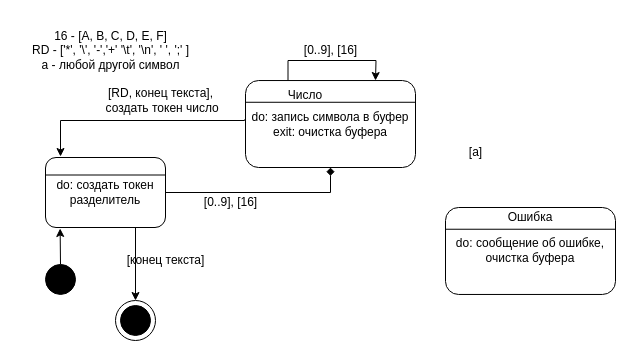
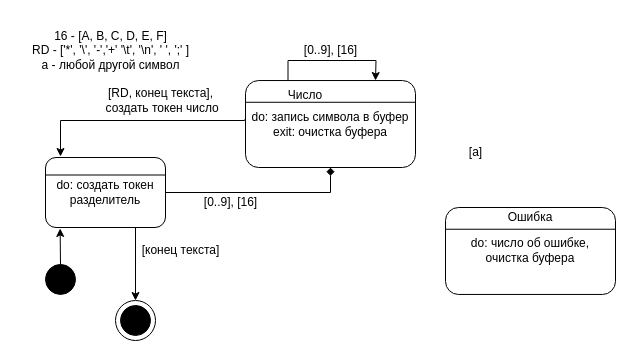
- <mxCell id="18" value="do: сообщение об ошибке,&lt;br&gt;очистка буфера" style="rounded=1;whiteSpace=wrap;html=1;" parent="17" vertex="1"><mxGeometry y="0.003" width="170" height="86.957" as="geometry" /></mxCell>
+ <mxCell id="18" value="do: число об ошибке,&lt;br&gt;очистка буфера" style="rounded=1;whiteSpace=wrap;html=1;" parent="17" vertex="1"><mxGeometry y="0.003" width="170" height="86.957" as="geometry" /></mxCell>
- <mxCell id="24" value="[конец текста]" style="text;html=1;align=center;verticalAlign=middle;resizable=0;points=[];autosize=1;strokeColor=none;fillColor=none;" vertex="1" parent="1"><mxGeometry x="115" y="245.48" width="100" height="30" as="geometry" /></mxCell>
+ <mxCell id="24" value="[конец текста]" style="text;html=1;align=center;verticalAlign=middle;resizable=0;points=[];autosize=1;strokeColor=none;fillColor=none;" vertex="1" parent="1"><mxGeometry x="130" y="235.48" width="100" height="30" as="geometry" /></mxCell>
